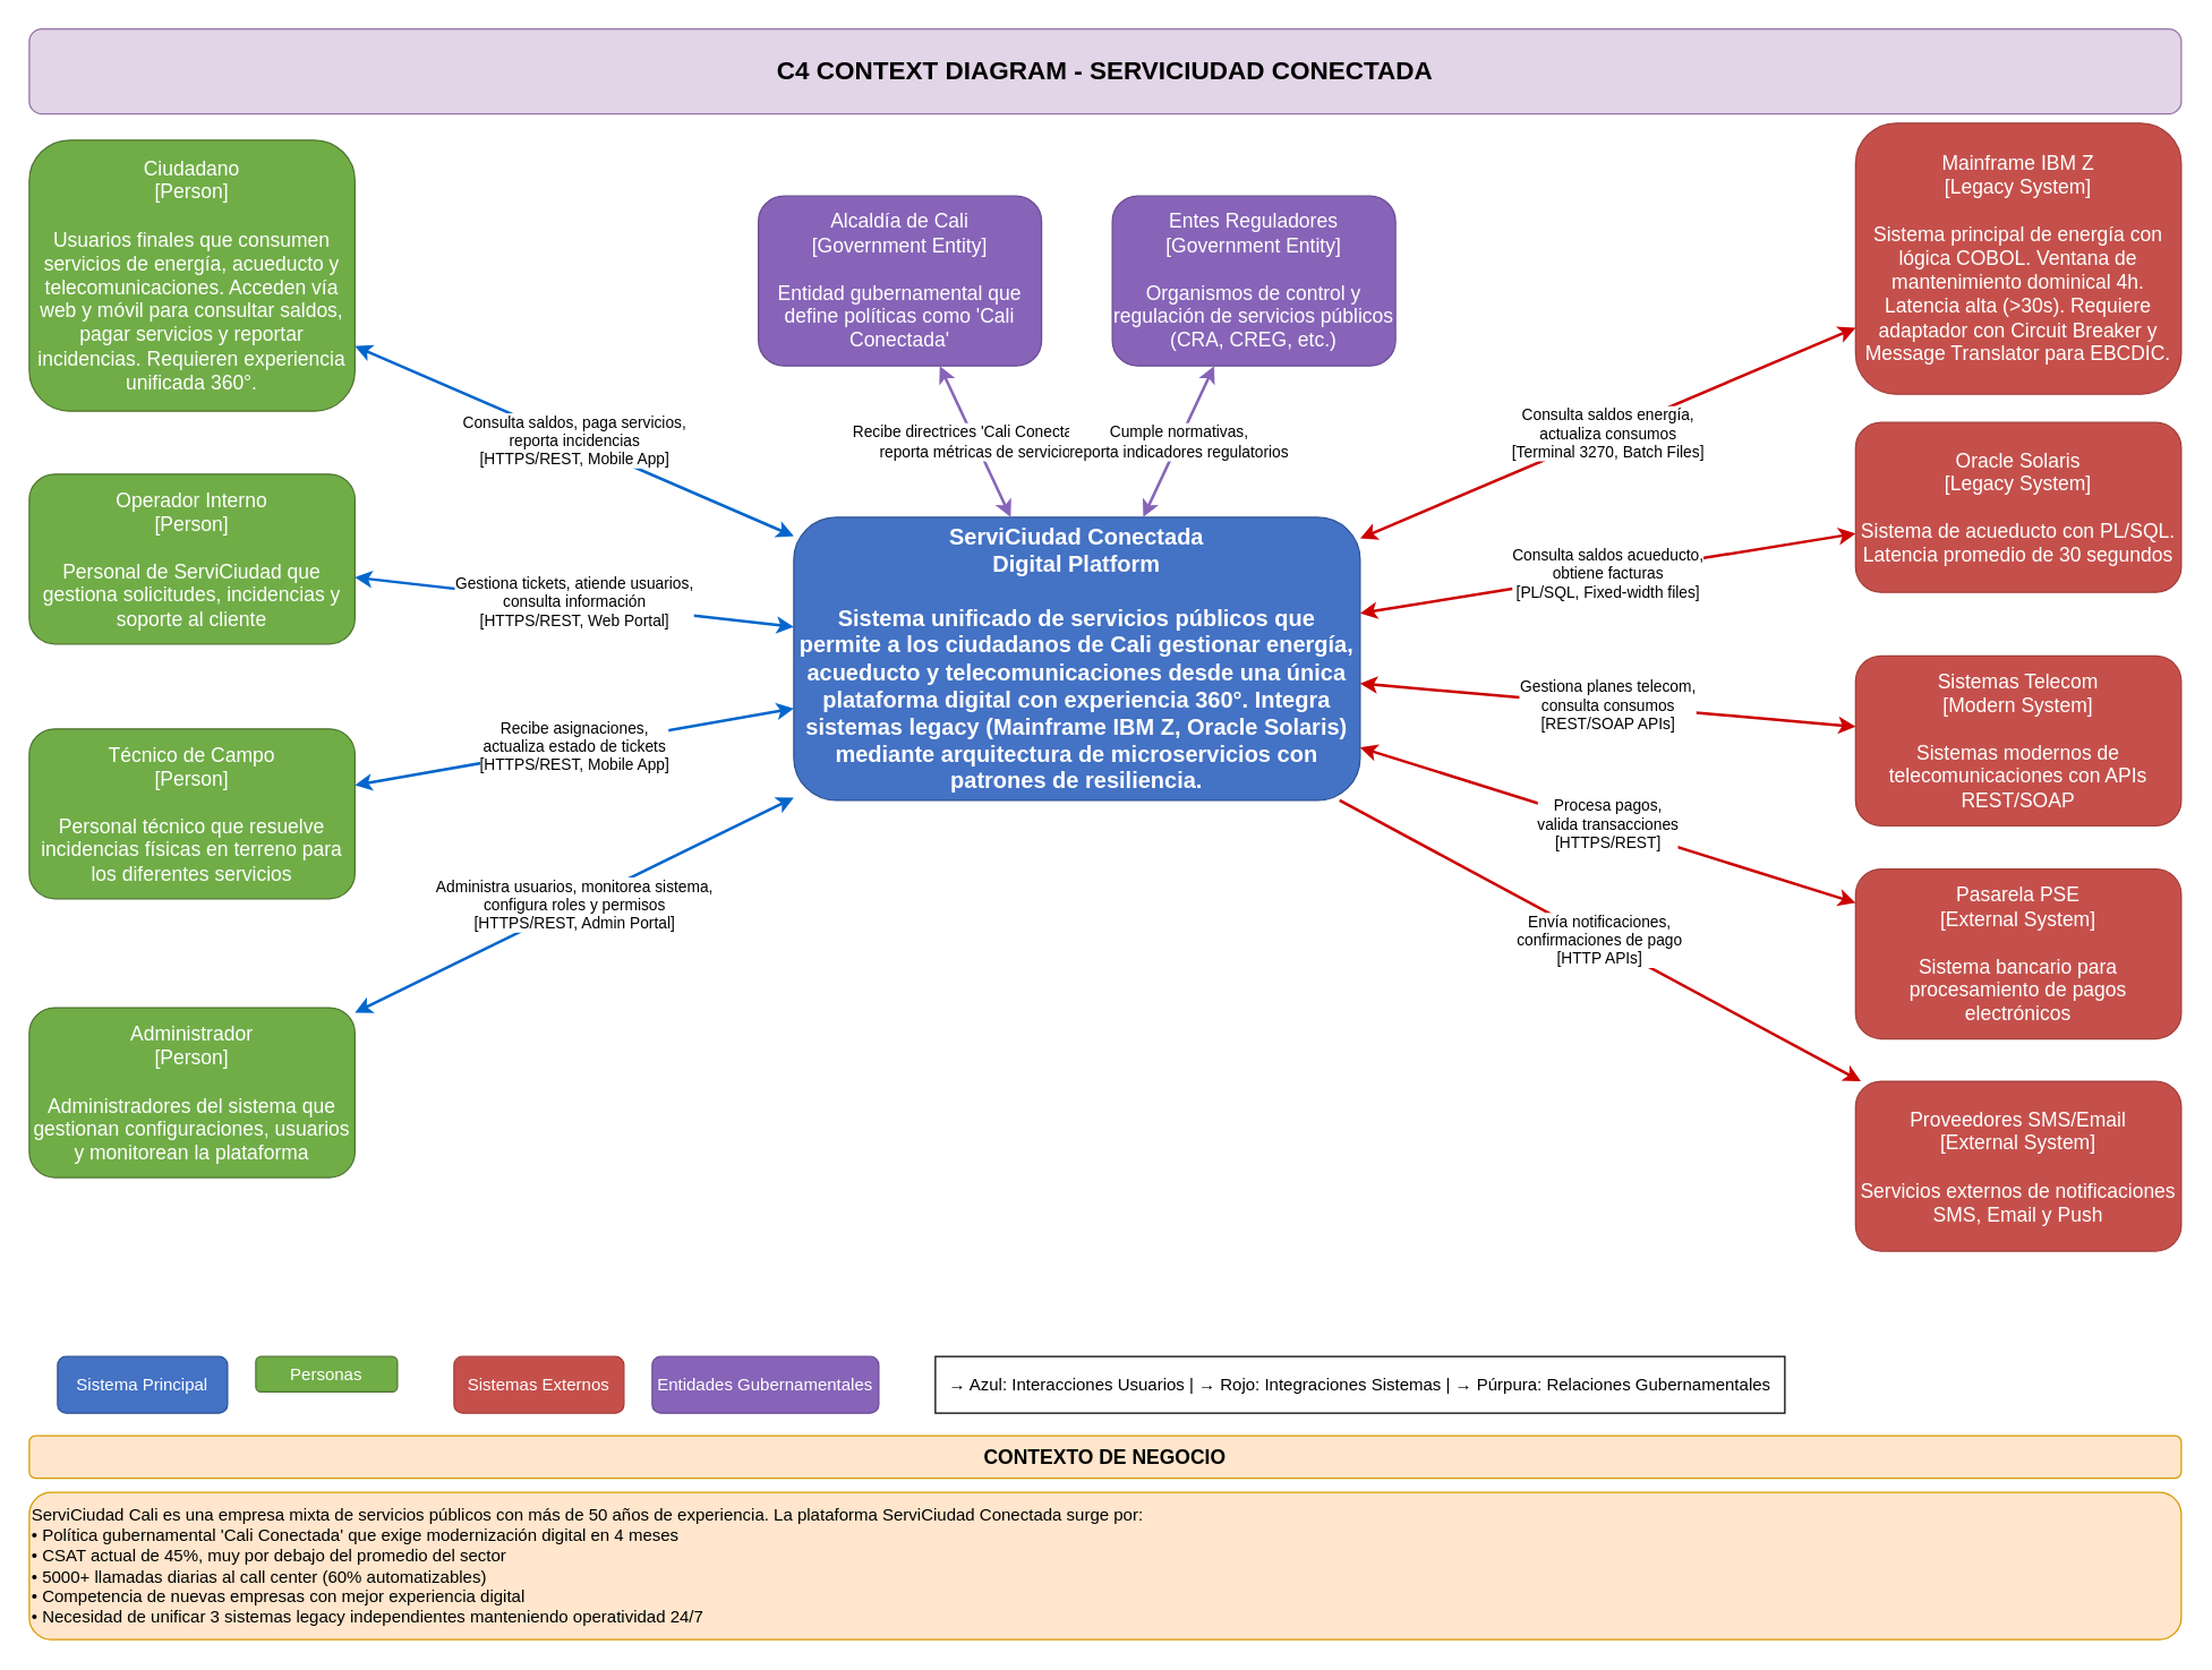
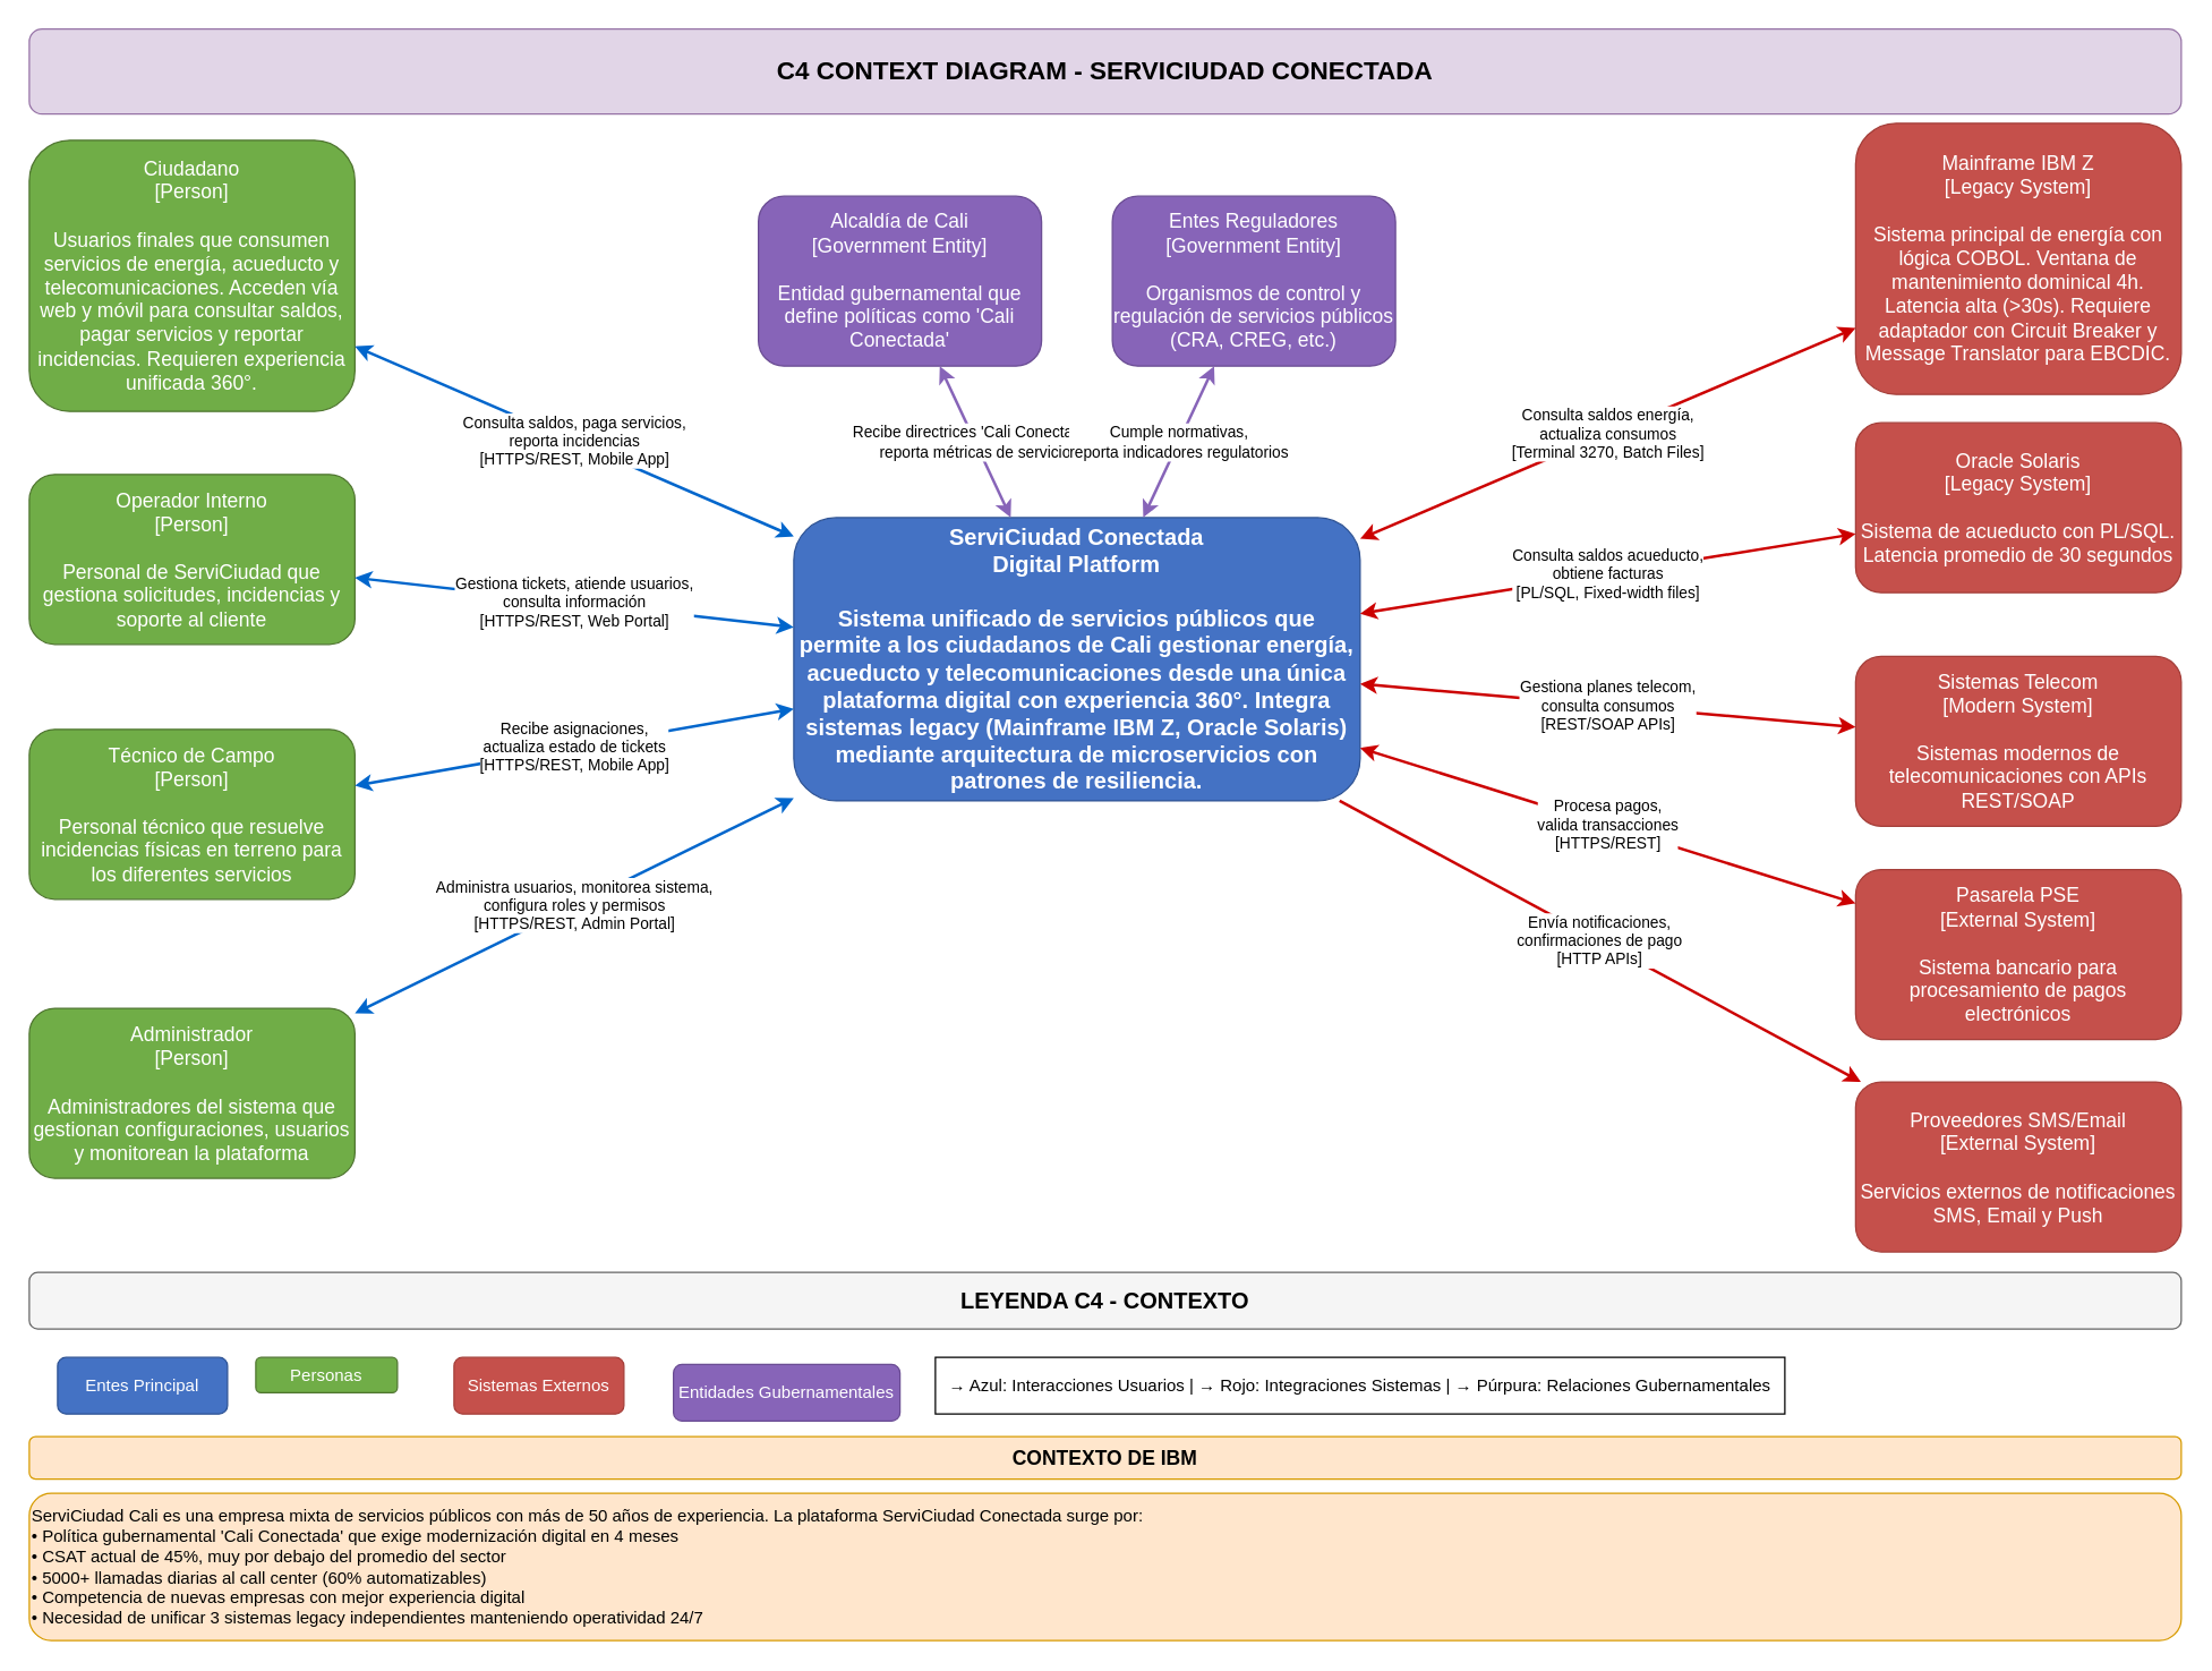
+ <mxCell id="26" value="LEYENDA C4 - CONTEXTO" style="rounded=1;whiteSpace=wrap;html=1;fillColor=#f5f5f5;strokeColor=#666666;fontSize=16;fontStyle=1;" vertex="1" parent="1"><mxGeometry x="20" y="898" width="1520" height="40" as="geometry" /></mxCell>
- <mxCell id="27" value="Sistema Principal" style="rounded=1;whiteSpace=wrap;html=1;fillColor=#4472C4;strokeColor=#2E5394;fontColor=#FFFFFF;fontSize=12;" vertex="1" parent="1"><mxGeometry x="40" y="958" width="120" height="40" as="geometry" /></mxCell>
+ <mxCell id="27" value="Entes Principal" style="rounded=1;whiteSpace=wrap;html=1;fillColor=#4472C4;strokeColor=#2E5394;fontColor=#FFFFFF;fontSize=12;" vertex="1" parent="1"><mxGeometry x="40" y="958" width="120" height="40" as="geometry" /></mxCell>
- <mxCell id="30" value="Entidades Gubernamentales" style="rounded=1;whiteSpace=wrap;html=1;fillColor=#8764B8;strokeColor=#6A4C93;fontColor=#FFFFFF;fontSize=12;" vertex="1" parent="1"><mxGeometry x="460" y="958" width="160" height="40" as="geometry" /></mxCell>
+ <mxCell id="30" value="Entidades Gubernamentales" style="rounded=1;whiteSpace=wrap;html=1;fillColor=#8764B8;strokeColor=#6A4C93;fontColor=#FFFFFF;fontSize=12;" vertex="1" parent="1"><mxGeometry x="475" y="963" width="160" height="40" as="geometry" /></mxCell>
- <mxCell id="32" value="CONTEXTO DE NEGOCIO" style="rounded=1;whiteSpace=wrap;html=1;fillColor=#FFE6CC;strokeColor=#D79B00;fontSize=14;fontStyle=1;" vertex="1" parent="1"><mxGeometry x="20" y="1014" width="1520" height="30" as="geometry" /></mxCell>
+ <mxCell id="32" value="CONTEXTO DE IBM" style="rounded=1;whiteSpace=wrap;html=1;fillColor=#FFE6CC;strokeColor=#D79B00;fontSize=14;fontStyle=1;" vertex="1" parent="1"><mxGeometry x="20" y="1014" width="1520" height="30" as="geometry" /></mxCell>
